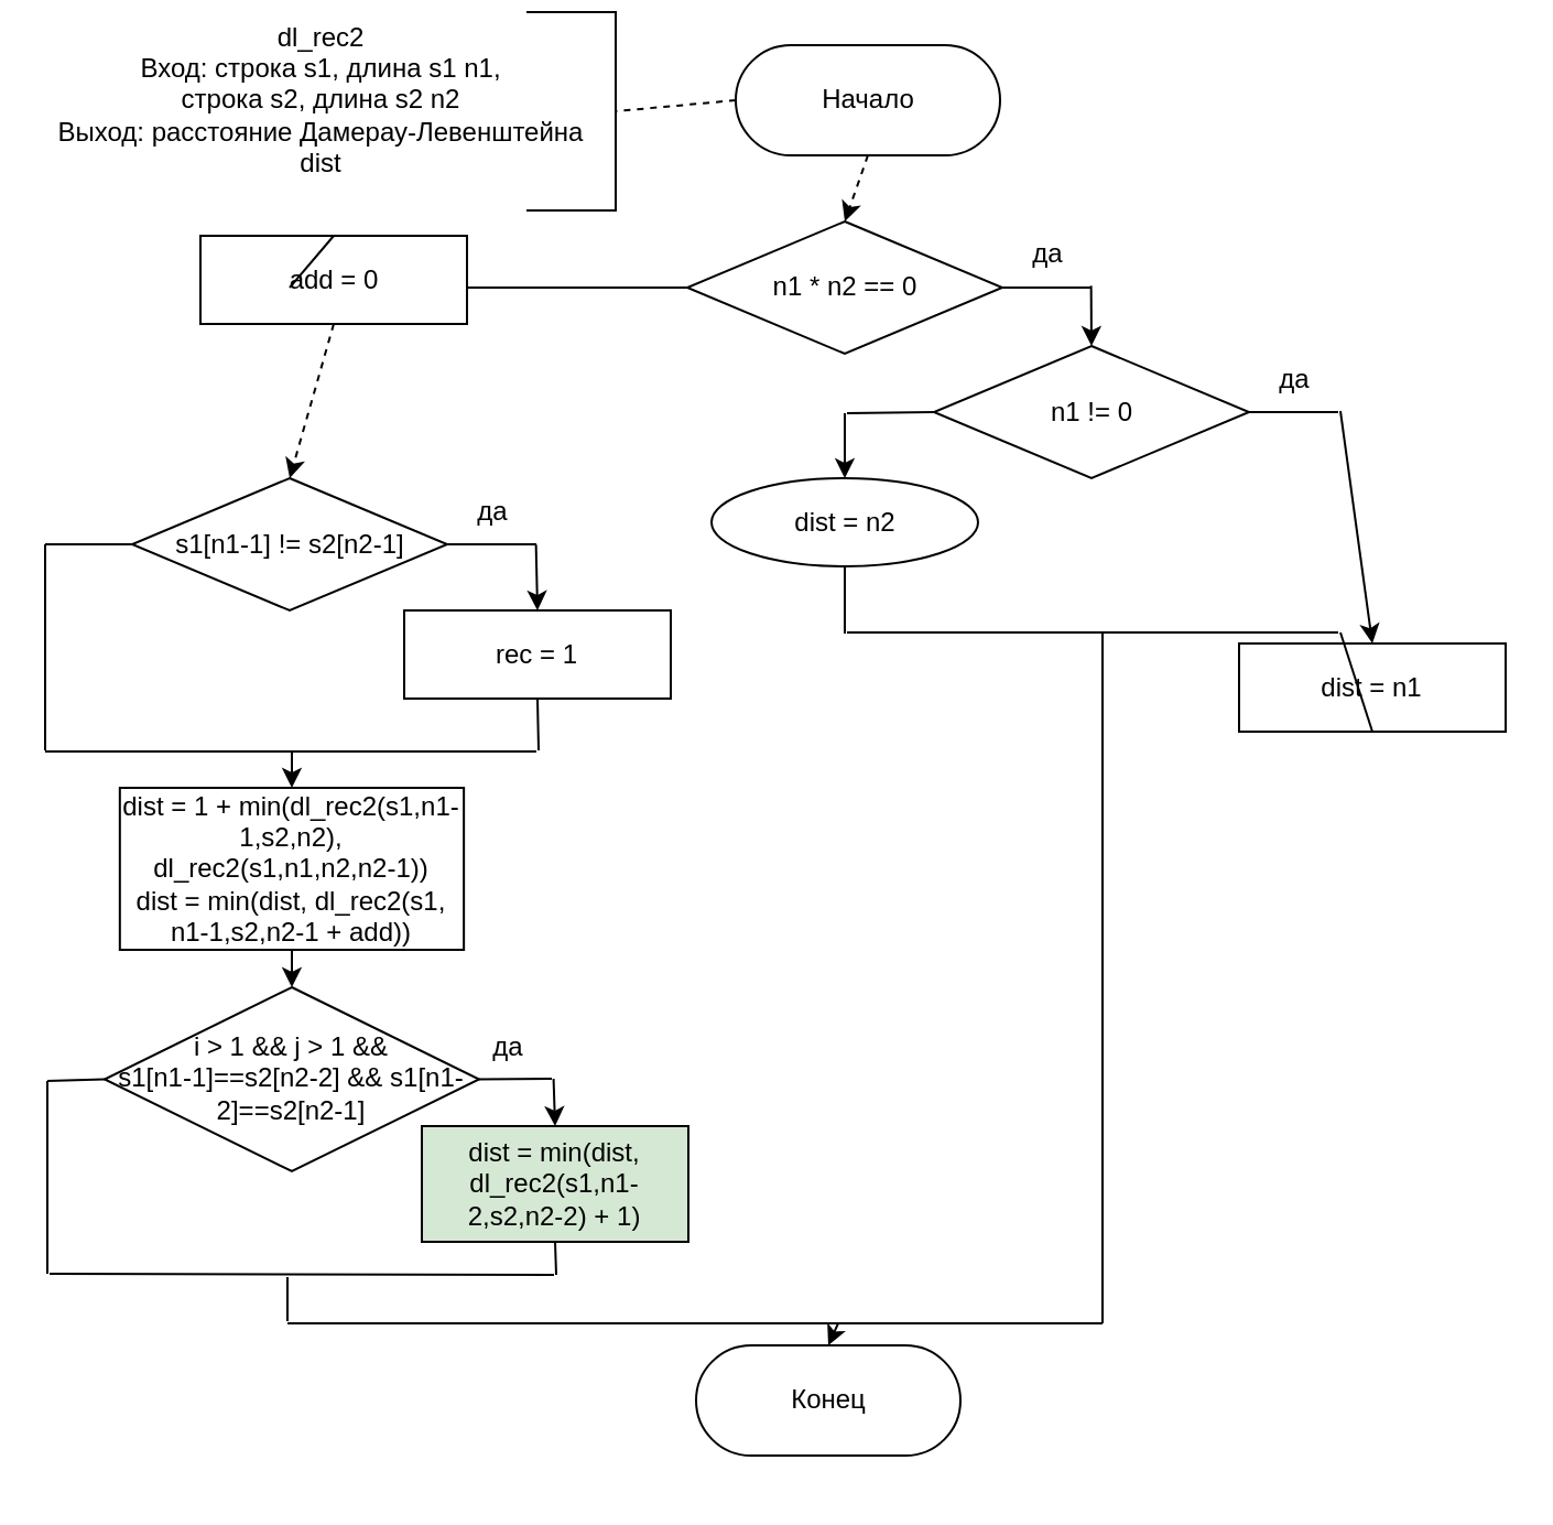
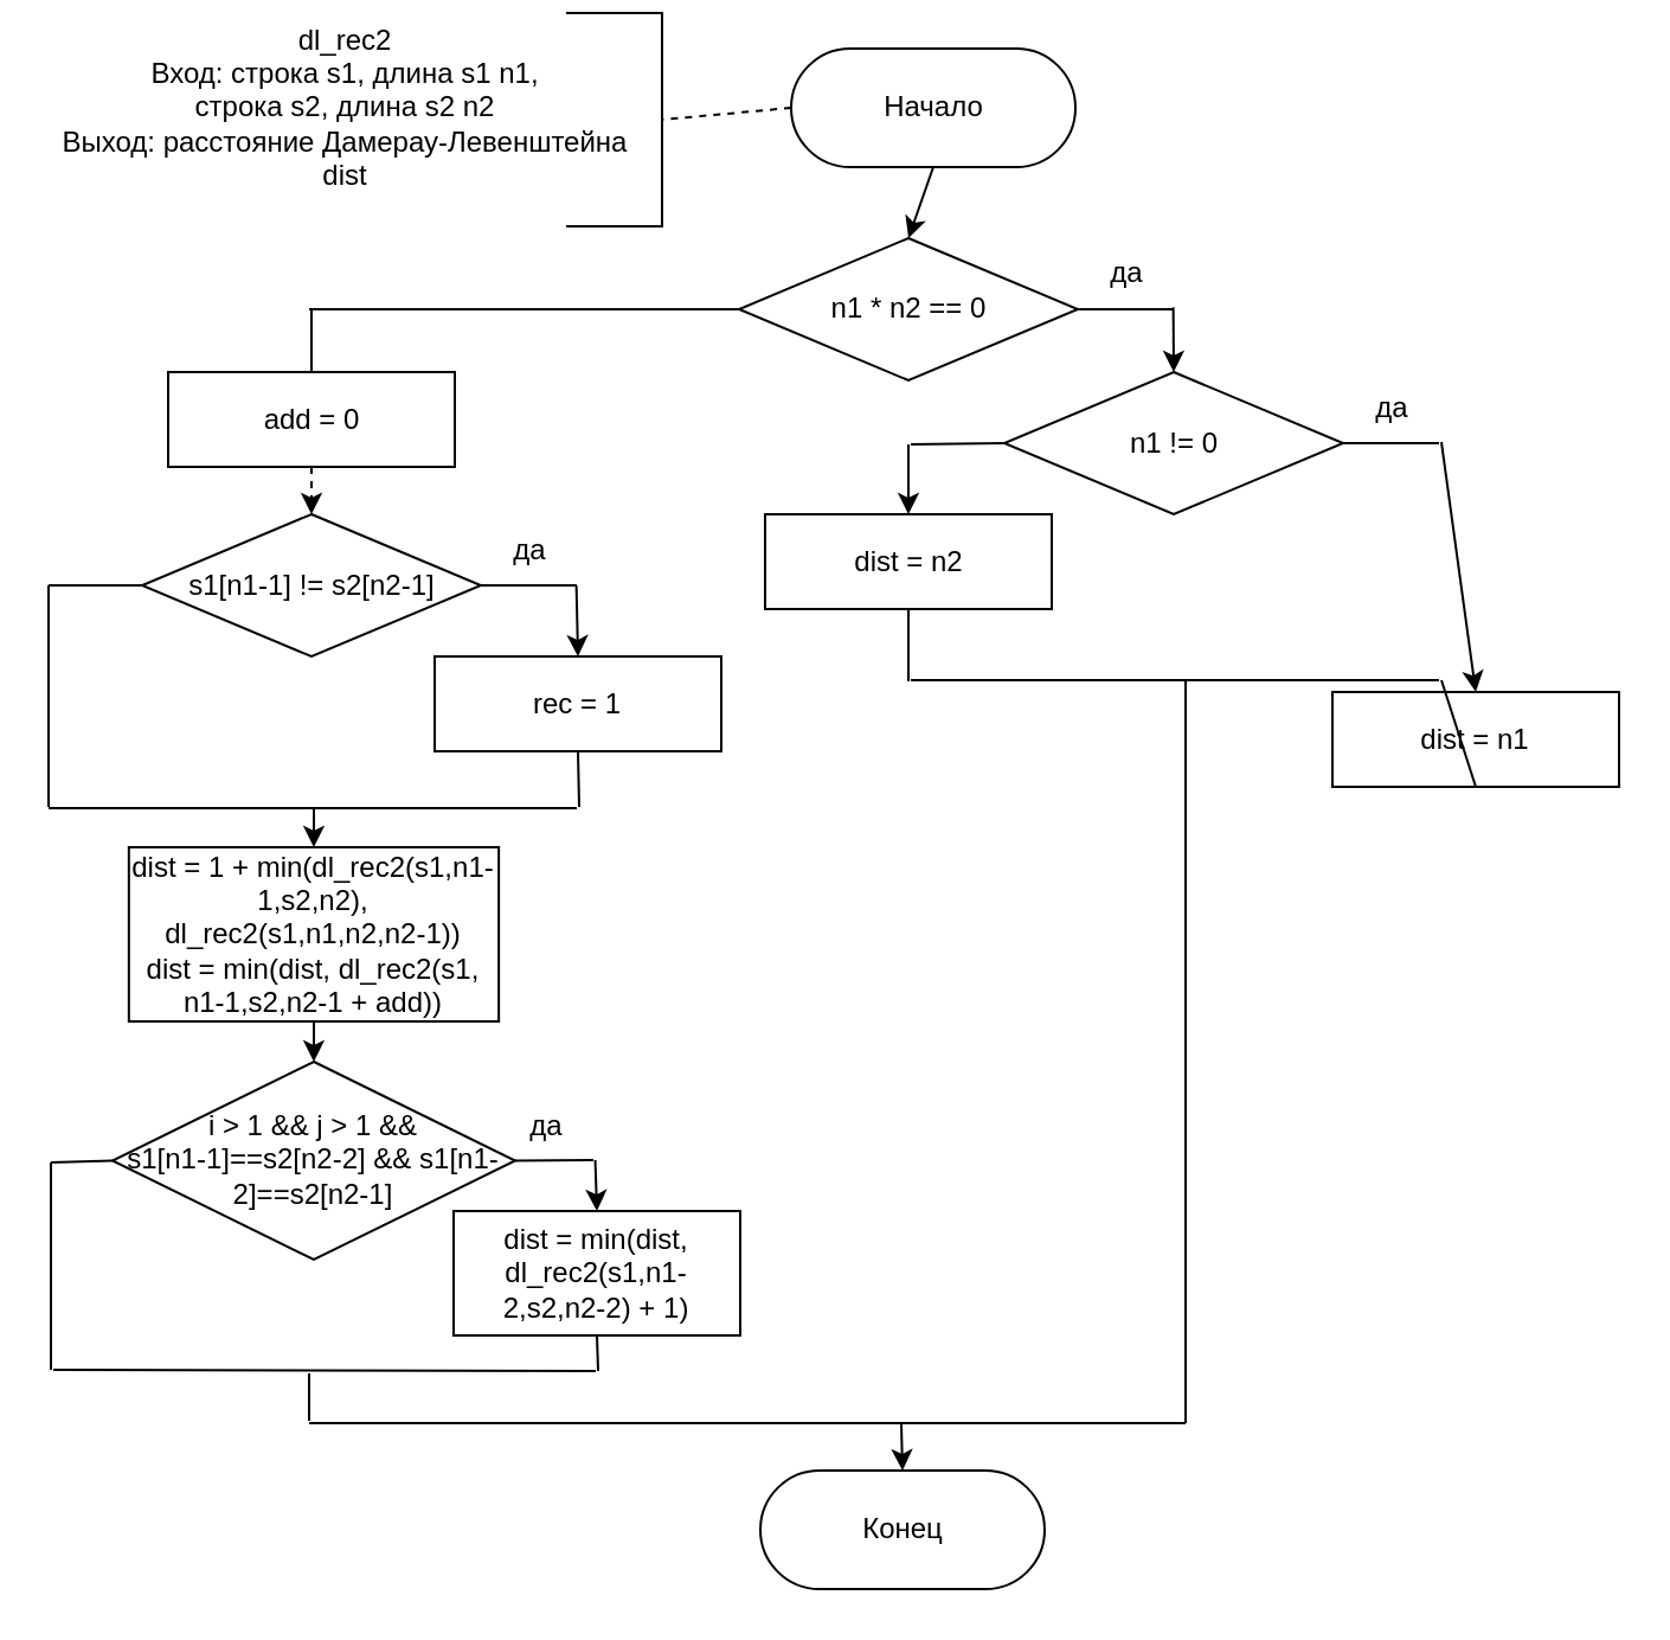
- <mxCell id="42" value="" style="endArrow=classic;html=1;rounded=0;exitX=0.5;exitY=1;exitDx=0;exitDy=0;entryX=0.5;entryY=0;entryDx=0;entryDy=0;dashed=1;" parent="1" source="2" target="6" edge="1"><mxGeometry width="50" height="50" relative="1" as="geometry"><mxPoint x="390" y="310" as="sourcePoint" /><mxPoint x="440" y="260" as="targetPoint" /></mxGeometry></mxCell>
+ <mxCell id="42" value="" style="endArrow=classic;html=1;rounded=0;exitX=0.5;exitY=1;exitDx=0;exitDy=0;entryX=0.5;entryY=0;entryDx=0;entryDy=0;" parent="1" source="2" target="6" edge="1"><mxGeometry width="50" height="50" relative="1" as="geometry"><mxPoint x="390" y="310" as="sourcePoint" /><mxPoint x="440" y="260" as="targetPoint" /></mxGeometry></mxCell>
- <mxCell id="23" value="add = 0" style="rounded=0;whiteSpace=wrap;html=1;" parent="1" vertex="1"><mxGeometry x="90.5" y="106.5" width="121" height="40" as="geometry" /></mxCell>
+ <mxCell id="23" value="add = 0" style="rounded=0;whiteSpace=wrap;html=1;" parent="1" vertex="1"><mxGeometry x="70.5" y="156.5" width="121" height="40" as="geometry" /></mxCell>
- <mxCell id="18" value="dist = n2" style="ellipse;whiteSpace=wrap;html=1;" parent="1" vertex="1"><mxGeometry x="322.5" y="216.5" width="121" height="40" as="geometry" /></mxCell>
+ <mxCell id="18" value="dist = n2" style="rounded=0;whiteSpace=wrap;html=1;" parent="1" vertex="1"><mxGeometry x="322.5" y="216.5" width="121" height="40" as="geometry" /></mxCell>
- <mxCell id="33" value="dist = min(dist, dl_rec2(s1,n1-2,s2,n2-2) + 1)" style="rounded=0;whiteSpace=wrap;html=1;fillColor=#d5e8d4;" parent="1" vertex="1"><mxGeometry x="191" y="510.5" width="121" height="52.5" as="geometry" /></mxCell>
+ <mxCell id="33" value="dist = min(dist, dl_rec2(s1,n1-2,s2,n2-2) + 1)" style="rounded=0;whiteSpace=wrap;html=1;" parent="1" vertex="1"><mxGeometry x="191" y="510.5" width="121" height="52.5" as="geometry" /></mxCell>
- <mxCell id="39" value="Конец" style="rounded=1;whiteSpace=wrap;html=1;arcSize=50;" parent="1" vertex="1"><mxGeometry x="315.5" y="610" width="120" height="50" as="geometry" /></mxCell>
+ <mxCell id="39" value="Конец" style="rounded=1;whiteSpace=wrap;html=1;arcSize=50;" parent="1" vertex="1"><mxGeometry x="320.5" y="620" width="120" height="50" as="geometry" /></mxCell>
